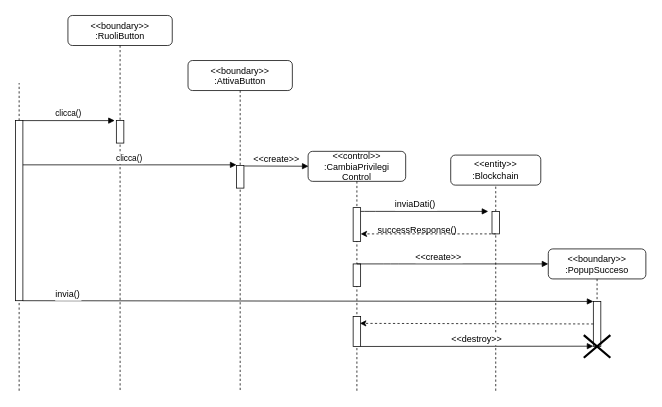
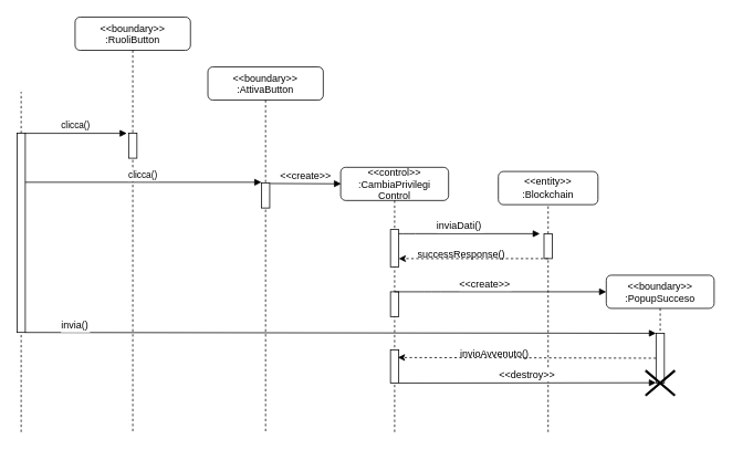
+ <mxCell id="24" value="invioAvvenuto()" style="text;html=1;align=center;verticalAlign=middle;resizable=0;points=[];autosize=1;strokeColor=none;fillColor=none;" parent="1" vertex="1"><mxGeometry x="540" y="411" width="110" height="30" as="geometry" /></mxCell>
